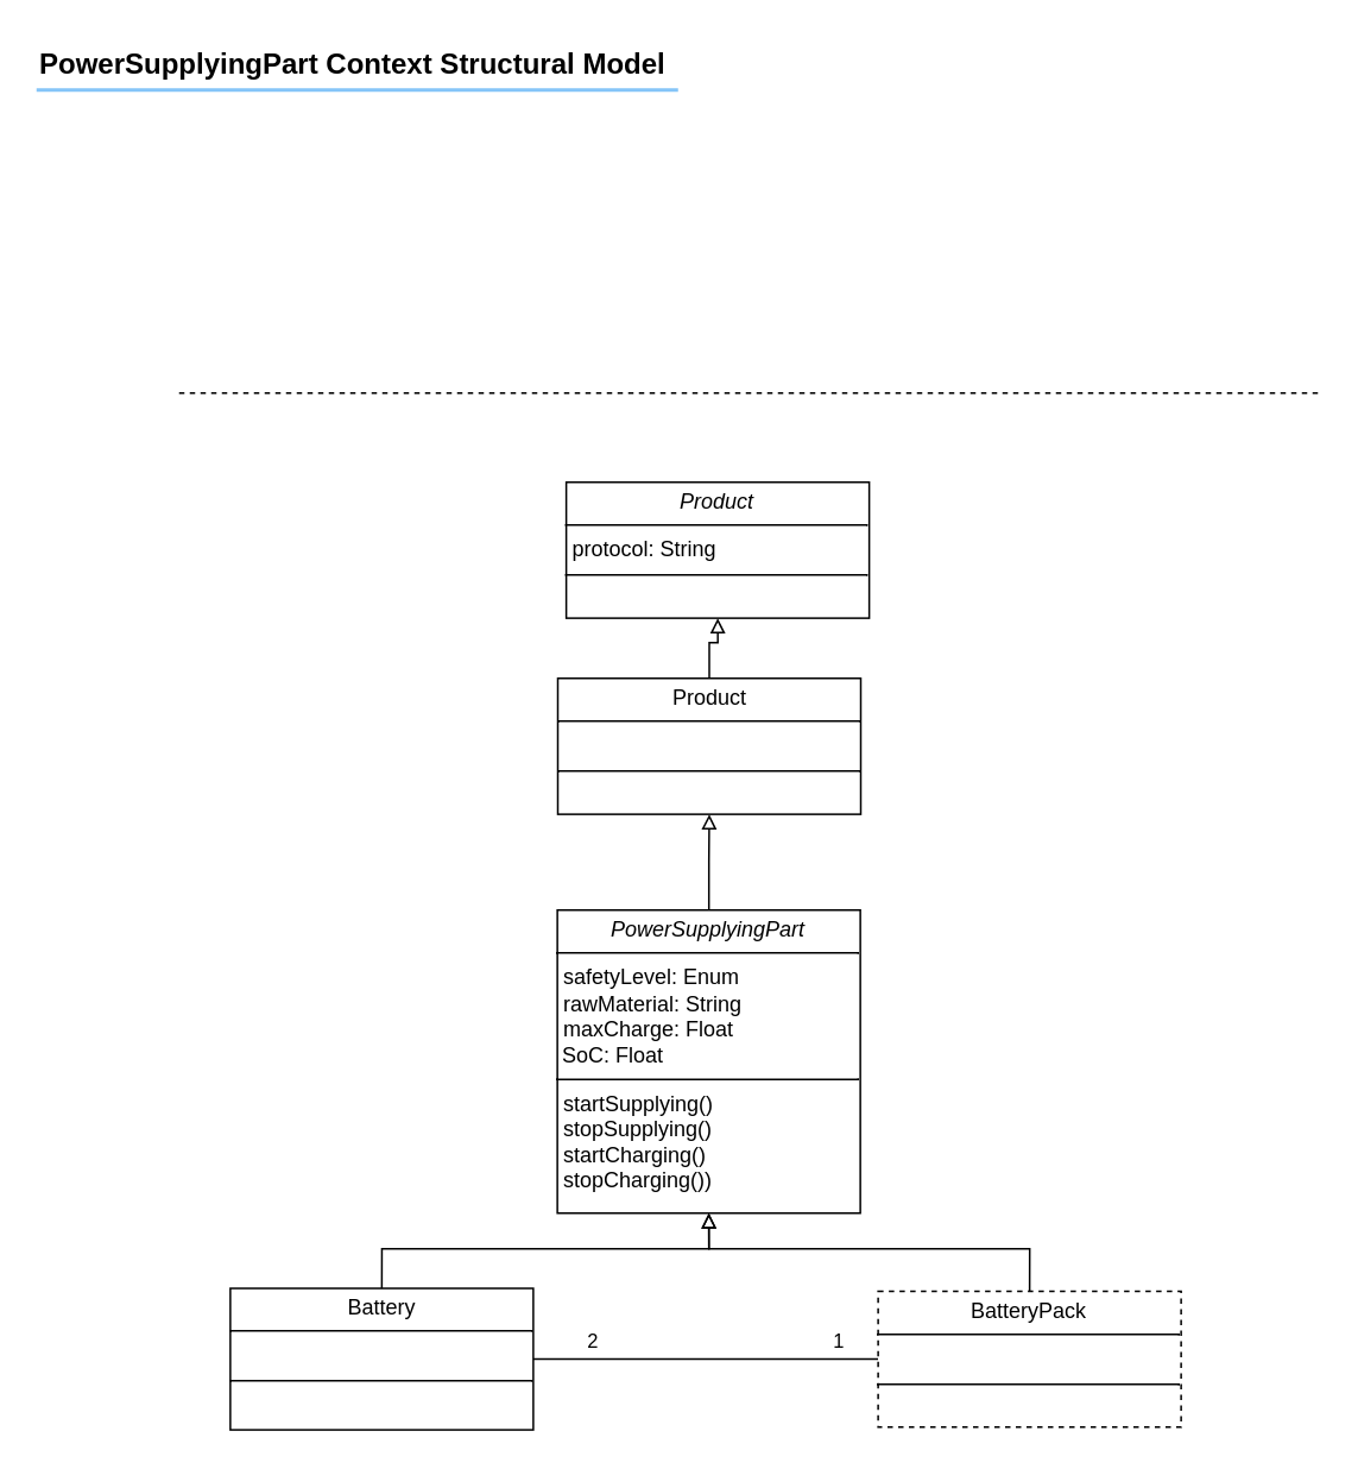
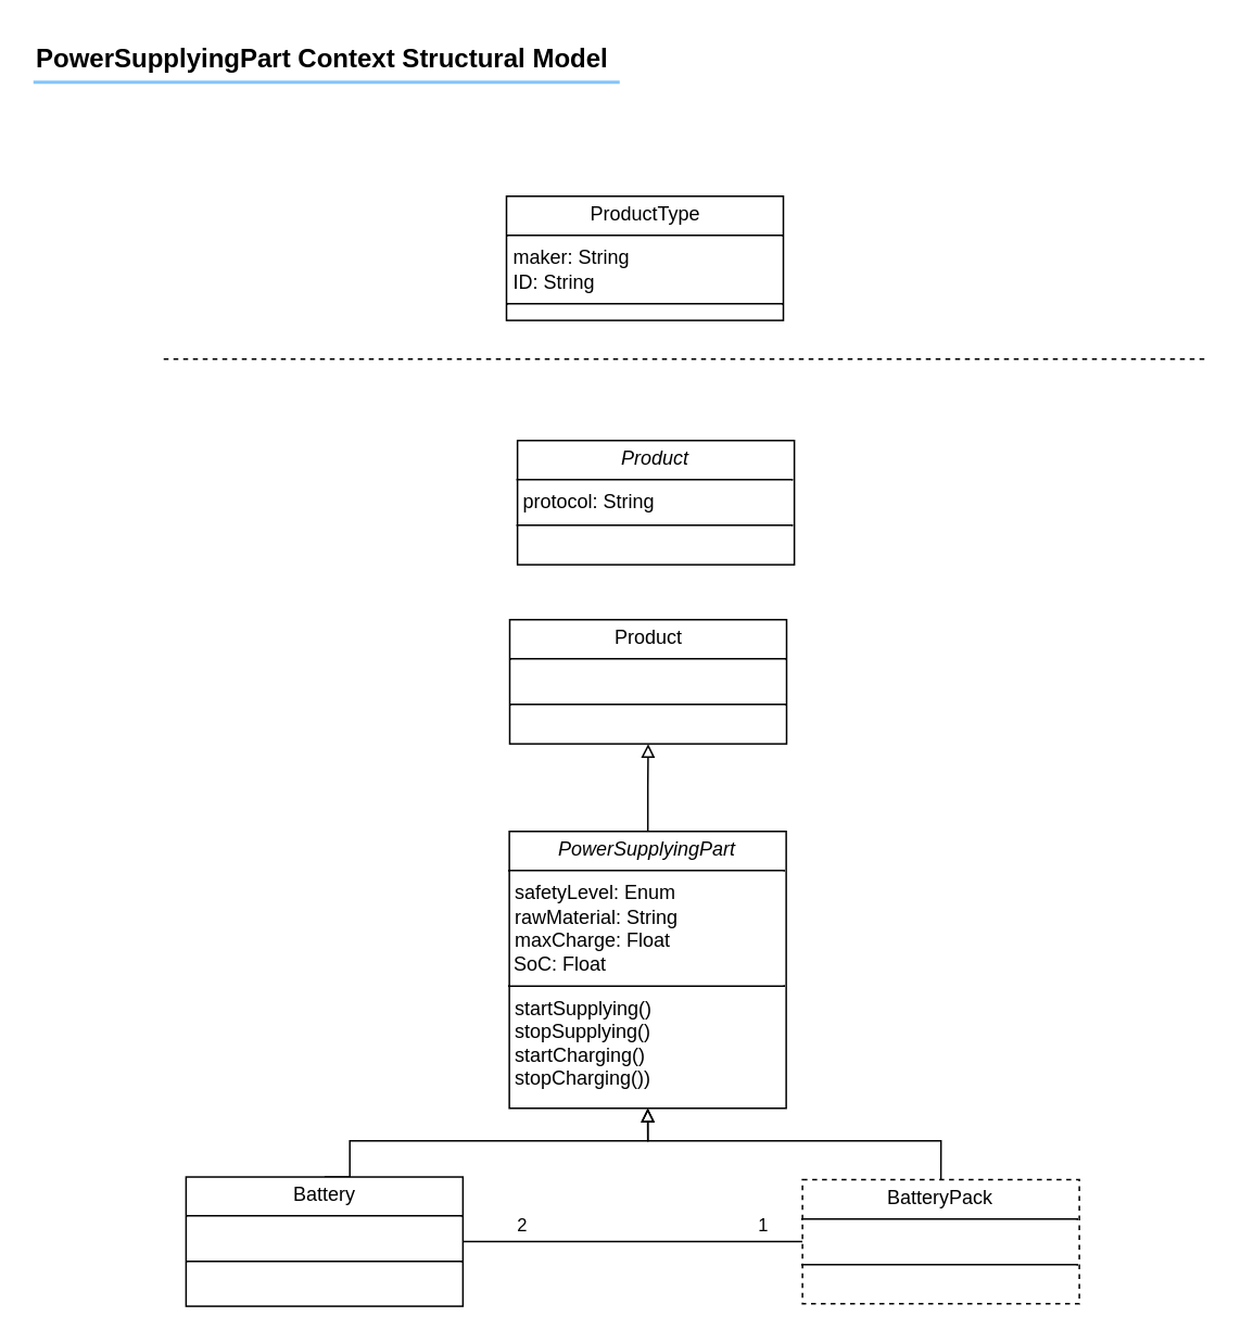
+ <mxCell id="13" value="&lt;p style=&quot;margin:0px;margin-top:4px;text-align:center;&quot;&gt;&lt;span style=&quot;background-color: transparent; color: light-dark(rgb(0, 0, 0), rgb(255, 255, 255));&quot;&gt;ProductType&lt;/span&gt;&lt;/p&gt;&lt;hr size=&quot;1&quot; style=&quot;border-style:solid;&quot;&gt;&lt;p style=&quot;margin: 0px 0px 0px 4px;&quot;&gt;maker: String&lt;/p&gt;&lt;p style=&quot;margin: 0px 0px 0px 4px;&quot;&gt;ID: String&lt;/p&gt;&lt;hr style=&quot;border-style: solid;&quot; size=&quot;1&quot;&gt;&lt;p style=&quot;margin: 0px 0px 0px 4px;&quot;&gt;&lt;br&gt;&lt;/p&gt;" style="verticalAlign=top;align=left;overflow=fill;html=1;whiteSpace=wrap;rounded=0;" vertex="1" parent="1"><mxGeometry x="310.5" y="120" width="170" height="76.25" as="geometry" /></mxCell>
- <mxCell id="15" style="edgeStyle=orthogonalEdgeStyle;rounded=0;orthogonalLoop=1;jettySize=auto;html=1;entryX=0.5;entryY=1;entryDx=0;entryDy=0;endArrow=block;endFill=0;" edge="1" parent="1" source="16" target="14"><mxGeometry relative="1" as="geometry" /></mxCell>
- <mxCell id="8" value="&lt;p style=&quot;margin:0px;margin-top:4px;text-align:center;&quot;&gt;Battery&lt;/p&gt;&lt;hr size=&quot;1&quot; style=&quot;border-style:solid;&quot;&gt;&lt;p style=&quot;margin:0px;margin-left:4px;&quot;&gt;&lt;br&gt;&lt;/p&gt;&lt;hr style=&quot;border-style: solid;&quot; size=&quot;1&quot;&gt;&lt;p style=&quot;margin: 0px 0px 0px 4px;&quot;&gt;&lt;br&gt;&lt;/p&gt;" style="verticalAlign=top;align=left;overflow=fill;html=1;whiteSpace=wrap;rounded=0;" vertex="1" parent="1"><mxGeometry x="128.75" y="722.19" width="170" height="79.37" as="geometry" /></mxCell>
+ <mxCell id="8" value="&lt;p style=&quot;margin:0px;margin-top:4px;text-align:center;&quot;&gt;Battery&lt;/p&gt;&lt;hr size=&quot;1&quot; style=&quot;border-style:solid;&quot;&gt;&lt;p style=&quot;margin:0px;margin-left:4px;&quot;&gt;&lt;br&gt;&lt;/p&gt;&lt;hr style=&quot;border-style: solid;&quot; size=&quot;1&quot;&gt;&lt;p style=&quot;margin: 0px 0px 0px 4px;&quot;&gt;&lt;br&gt;&lt;/p&gt;" style="verticalAlign=top;align=left;overflow=fill;html=1;whiteSpace=wrap;rounded=0;" vertex="1" parent="1"><mxGeometry x="113.75" y="722.19" width="170" height="79.37" as="geometry" /></mxCell>
